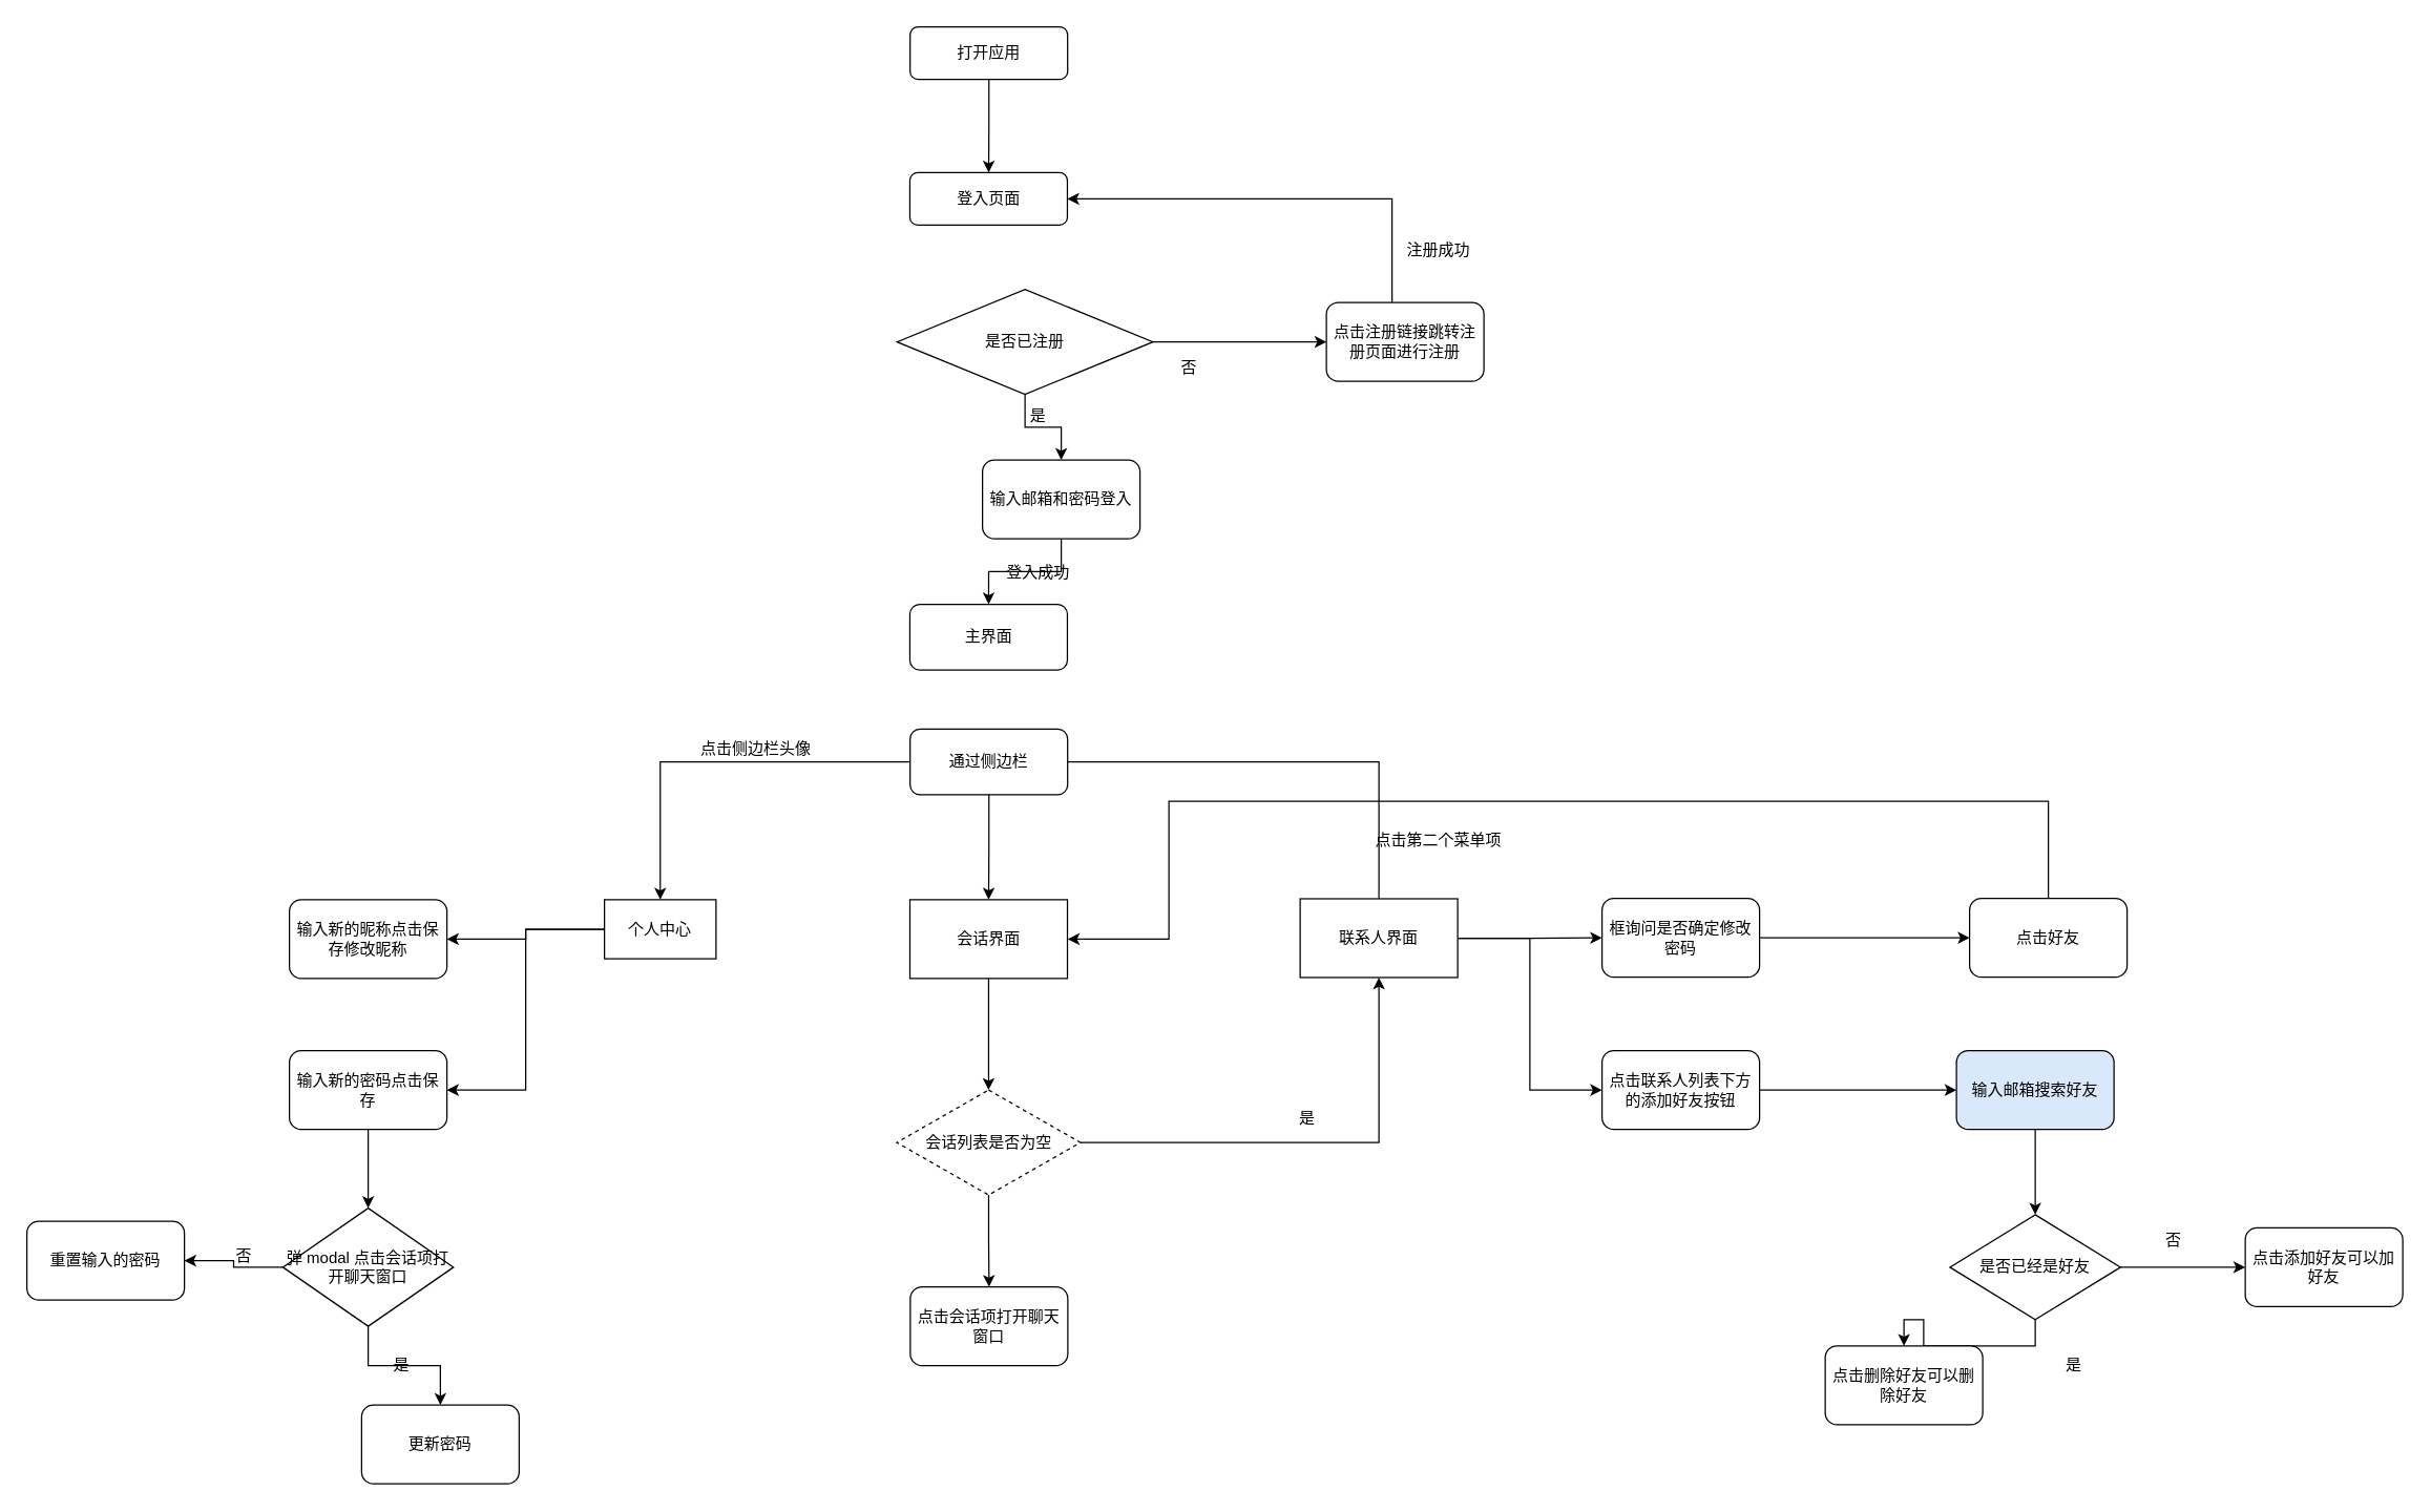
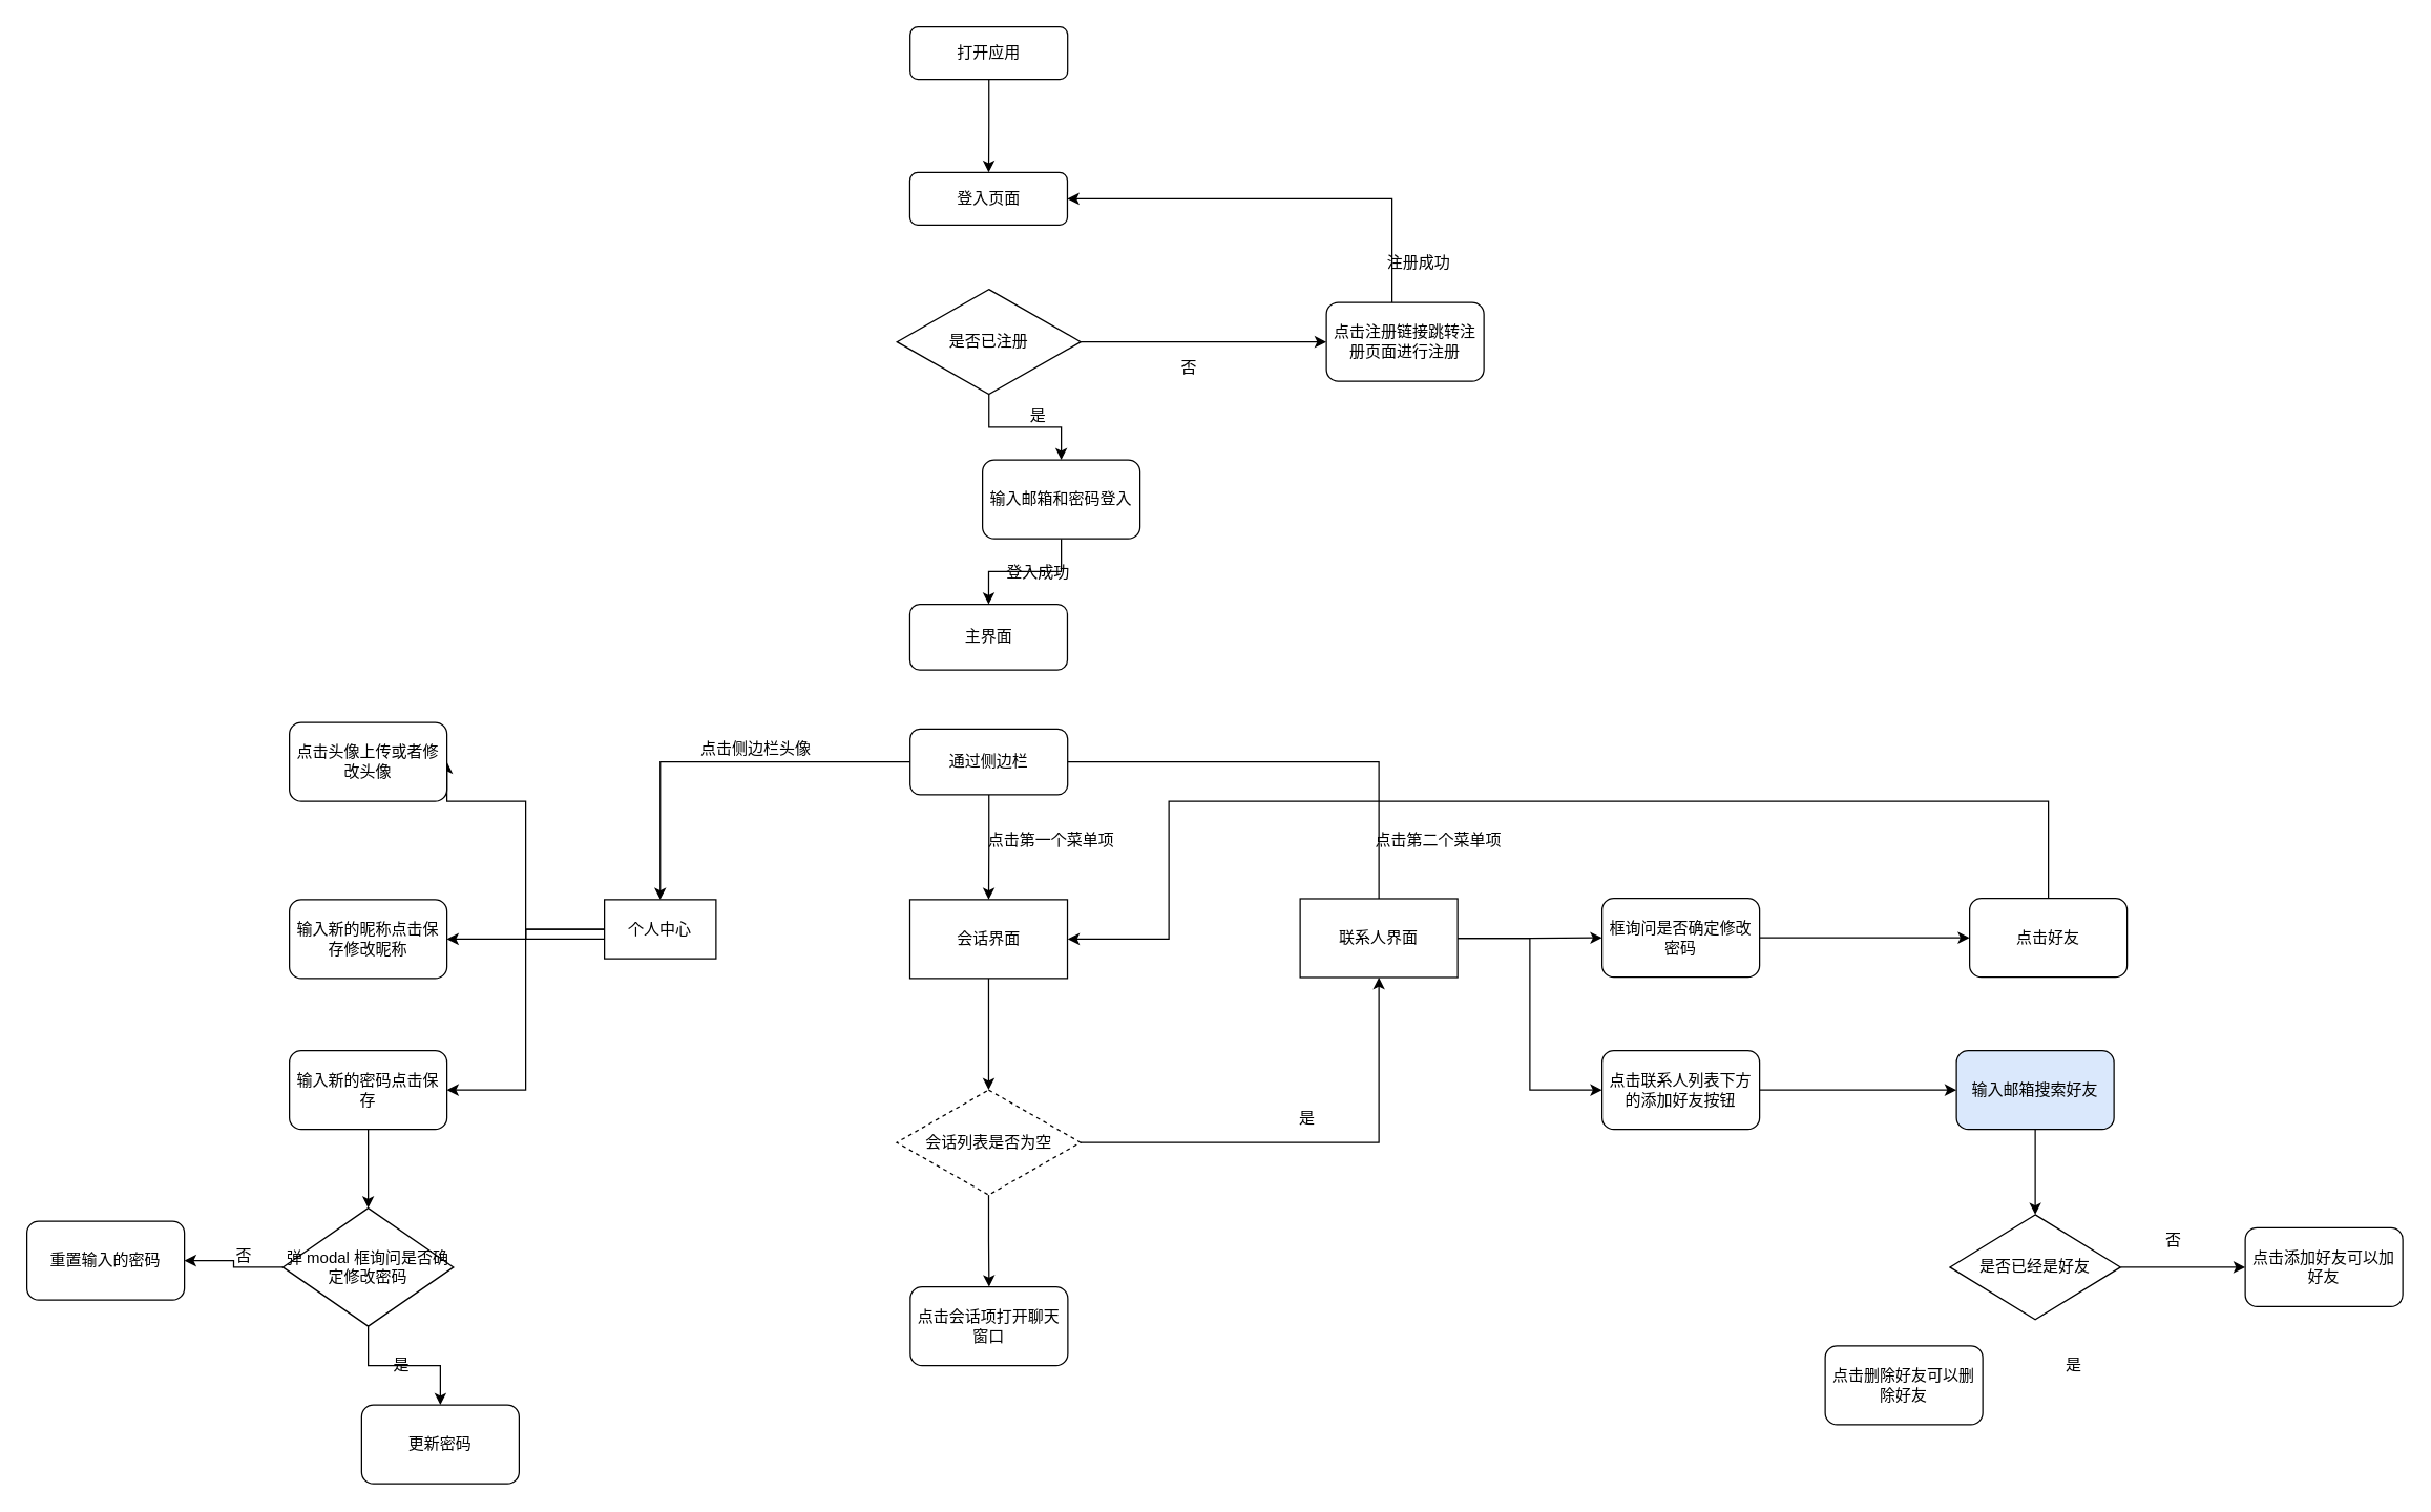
- <mxCell id="63" value="注册成功" style="text;html=1;align=center;verticalAlign=middle;resizable=0;points=[];autosize=1;" parent="1" vertex="1"><mxGeometry x="1065" y="180" width="60" height="20" as="geometry" /></mxCell>
+ <mxCell id="63" value="注册成功" style="text;html=1;align=center;verticalAlign=middle;resizable=0;points=[];autosize=1;" parent="1" vertex="1"><mxGeometry x="1050" y="190" width="60" height="20" as="geometry" /></mxCell>
- <mxCell id="5" value="是否已注册" style="rhombus;whiteSpace=wrap;html=1;" parent="1" vertex="1"><mxGeometry x="682.86" y="220" width="195" height="80" as="geometry" /></mxCell>
+ <mxCell id="5" value="是否已注册" style="rhombus;whiteSpace=wrap;html=1;" parent="1" vertex="1"><mxGeometry x="682.86" y="220" width="140" height="80" as="geometry" /></mxCell>
+ <mxCell id="27" value="点击头像上传或者修改头像" style="rounded=1;whiteSpace=wrap;html=1;" parent="1" vertex="1"><mxGeometry x="220" y="550" width="120" height="60" as="geometry" /></mxCell>
+ <mxCell id="20" style="edgeStyle=orthogonalEdgeStyle;rounded=0;orthogonalLoop=1;jettySize=auto;html=1;entryX=1;entryY=0.5;entryDx=0;entryDy=0;exitX=0;exitY=0.5;exitDx=0;exitDy=0;" parent="1" source="23" target="27" edge="1"><mxGeometry relative="1" as="geometry"><Array as="points"><mxPoint x="400" y="715" /><mxPoint x="400" y="610" /></Array></mxGeometry></mxCell>
+ <mxCell id="25" value="点击第一个菜单项" style="text;html=1;align=center;verticalAlign=middle;resizable=0;points=[];autosize=1;" parent="1" vertex="1"><mxGeometry x="745" y="630" width="110" height="20" as="geometry" /></mxCell>
- <mxCell id="33" value="&lt;span style=&quot;white-space: normal&quot;&gt;弹 modal 点击会话项打开聊天窗口&lt;/span&gt;" style="rhombus;whiteSpace=wrap;html=1;" parent="1" vertex="1"><mxGeometry x="215" y="920" width="130" height="90" as="geometry" /></mxCell>
+ <mxCell id="33" value="&lt;span style=&quot;white-space: normal&quot;&gt;弹 modal 框询问是否确定修改密码&lt;/span&gt;" style="rhombus;whiteSpace=wrap;html=1;" parent="1" vertex="1"><mxGeometry x="215" y="920" width="130" height="90" as="geometry" /></mxCell>
- <mxCell id="52" style="edgeStyle=orthogonalEdgeStyle;rounded=0;orthogonalLoop=1;jettySize=auto;html=1;entryX=0.5;entryY=0;entryDx=0;entryDy=0;" parent="1" source="53" target="54" edge="1"><mxGeometry relative="1" as="geometry" /></mxCell>
